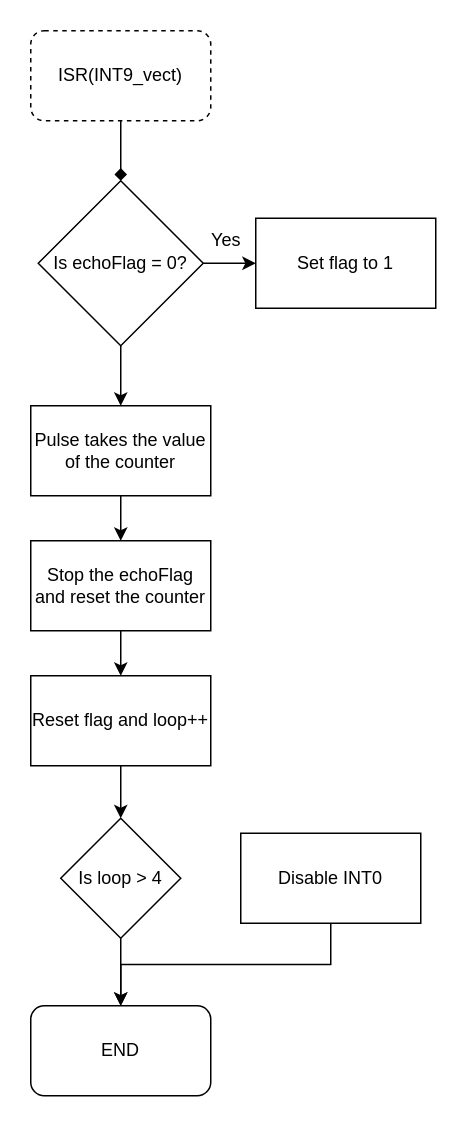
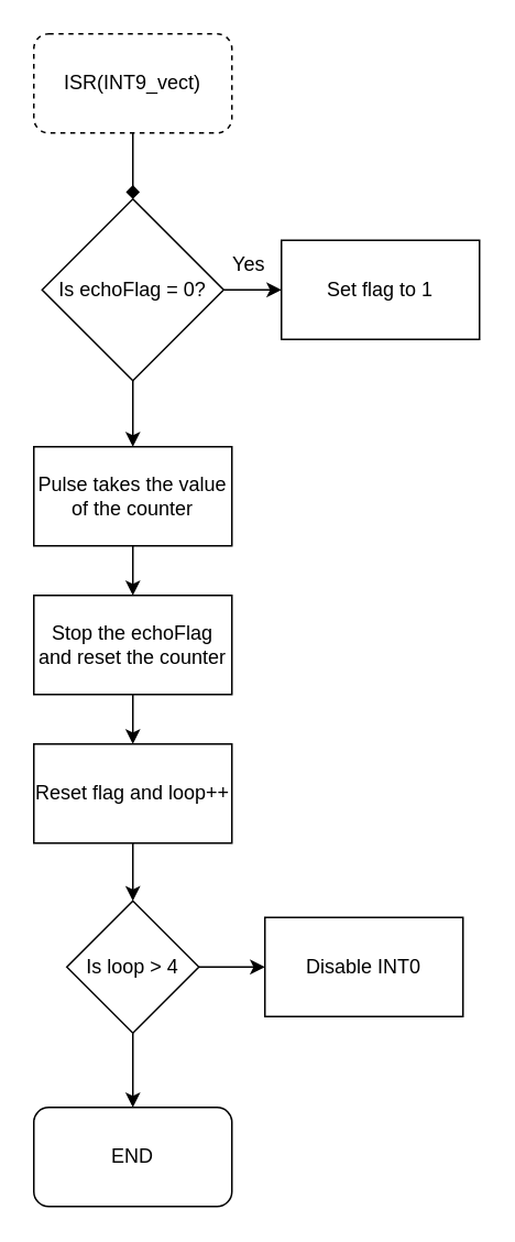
+ <mxCell id="15" value="" style="edgeStyle=orthogonalEdgeStyle;rounded=0;orthogonalLoop=1;jettySize=auto;html=1;" parent="1" source="17" target="19" edge="1"><mxGeometry relative="1" as="geometry" /></mxCell>
- <mxCell id="18" style="edgeStyle=orthogonalEdgeStyle;rounded=0;orthogonalLoop=1;jettySize=auto;html=1;exitX=0.5;exitY=1;exitDx=0;exitDy=0;entryX=0.5;entryY=0;entryDx=0;entryDy=0;" parent="1" source="19" target="20" edge="1"><mxGeometry relative="1" as="geometry" /></mxCell>
